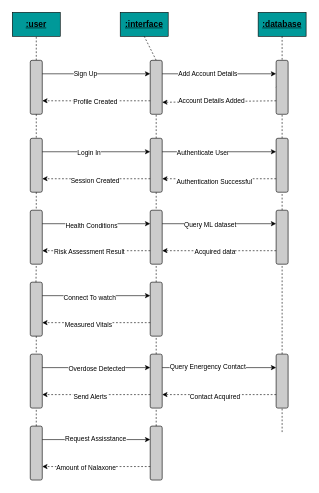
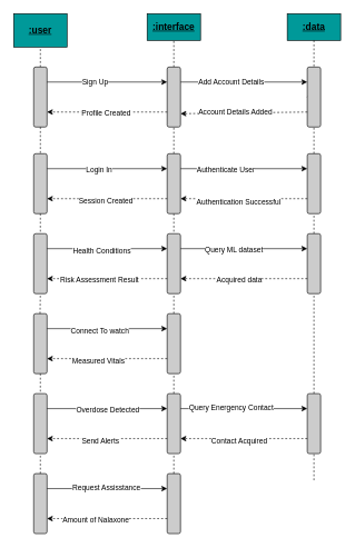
- <mxCell id="2" value="&lt;u&gt;&lt;font style=&quot;font-size: 14px;&quot;&gt;&lt;b&gt;:user&lt;/b&gt;&lt;/font&gt;&lt;/u&gt;" style="rounded=0;whiteSpace=wrap;html=1;fillColor=#009999;" vertex="1" parent="1"><mxGeometry x="20" y="20" width="80" height="40" as="geometry" /></mxCell>
+ <mxCell id="2" value="&lt;u&gt;&lt;font style=&quot;font-size: 14px;&quot;&gt;&lt;b&gt;:user&lt;/b&gt;&lt;/font&gt;&lt;/u&gt;" style="rounded=0;whiteSpace=wrap;html=1;fillColor=#009999;" vertex="1" parent="1"><mxGeometry x="20" y="20" width="80" height="50" as="geometry" /></mxCell>
- <mxCell id="3" value="&lt;u&gt;&lt;font style=&quot;font-size: 14px;&quot;&gt;&lt;b&gt;:interface&lt;/b&gt;&lt;/font&gt;&lt;/u&gt;" style="rounded=0;whiteSpace=wrap;html=1;fillColor=#009999;" vertex="1" parent="1"><mxGeometry x="200" y="20" width="80" height="40" as="geometry" /></mxCell>
+ <mxCell id="3" value="&lt;u&gt;&lt;font style=&quot;font-size: 14px;&quot;&gt;&lt;b&gt;:interface&lt;/b&gt;&lt;/font&gt;&lt;/u&gt;" style="rounded=0;whiteSpace=wrap;html=1;fillColor=#009999;" vertex="1" parent="1"><mxGeometry x="220" y="20" width="80" height="40" as="geometry" /></mxCell>
- <mxCell id="4" value="&lt;u&gt;&lt;font style=&quot;font-size: 14px;&quot;&gt;&lt;b&gt;:database&lt;/b&gt;&lt;/font&gt;&lt;/u&gt;" style="rounded=0;whiteSpace=wrap;html=1;fillColor=#009999;" vertex="1" parent="1"><mxGeometry x="430" y="20" width="80" height="40" as="geometry" /></mxCell>
+ <mxCell id="4" value="&lt;u&gt;&lt;font style=&quot;font-size: 14px;&quot;&gt;&lt;b&gt;:data&lt;/b&gt;&lt;/font&gt;&lt;/u&gt;" style="rounded=0;whiteSpace=wrap;html=1;fillColor=#009999;" vertex="1" parent="1"><mxGeometry x="430" y="20" width="80" height="40" as="geometry" /></mxCell>
